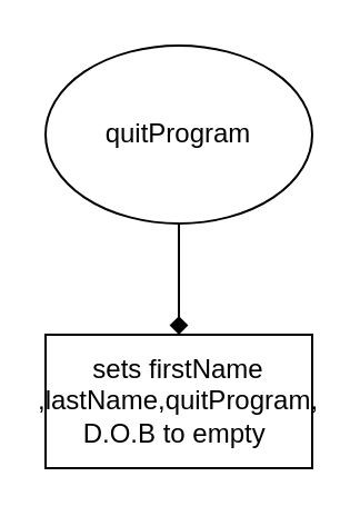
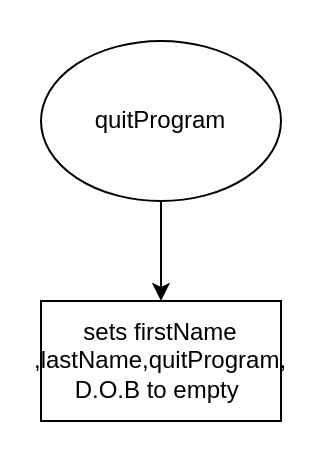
- <mxCell id="2" value="" style="edgeStyle=orthogonalEdgeStyle;rounded=0;orthogonalLoop=1;jettySize=auto;html=1;endArrow=diamond;" edge="1" parent="1" source="3" target="4"><mxGeometry relative="1" as="geometry" /></mxCell>
+ <mxCell id="2" value="" style="edgeStyle=orthogonalEdgeStyle;rounded=0;orthogonalLoop=1;jettySize=auto;html=1;" edge="1" parent="1" source="3" target="4"><mxGeometry relative="1" as="geometry" /></mxCell>
